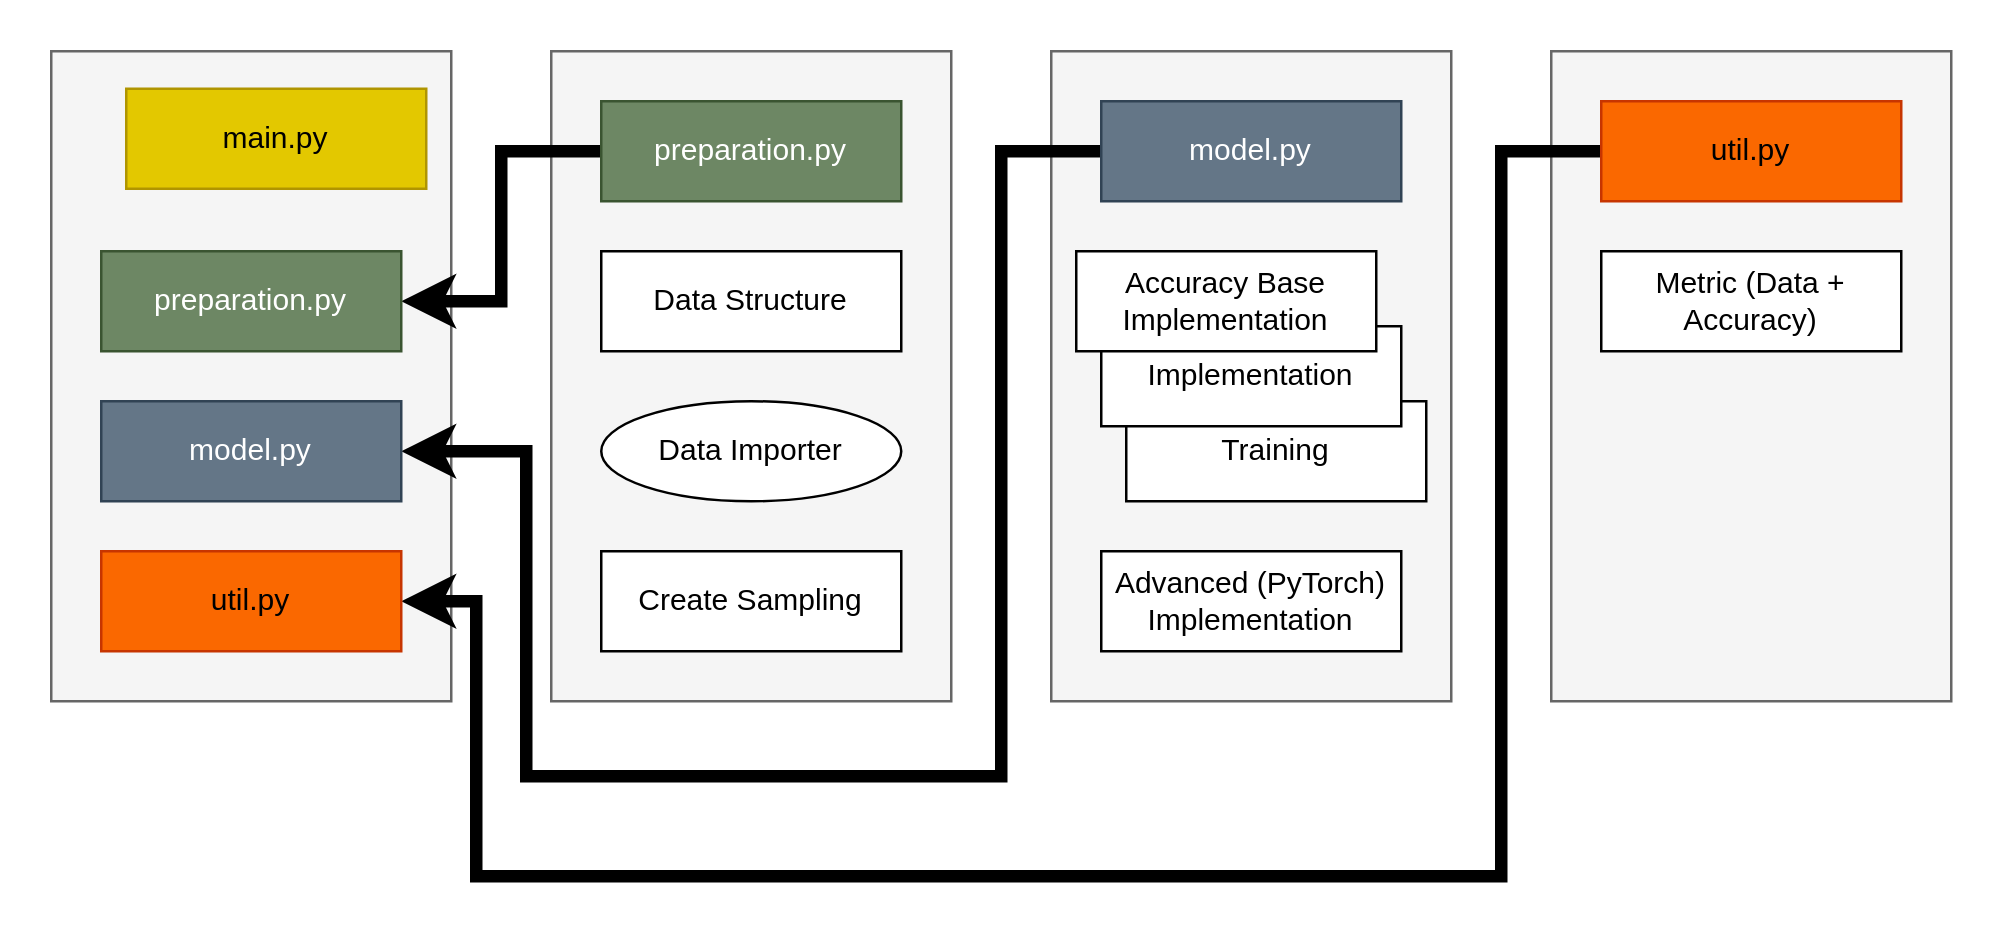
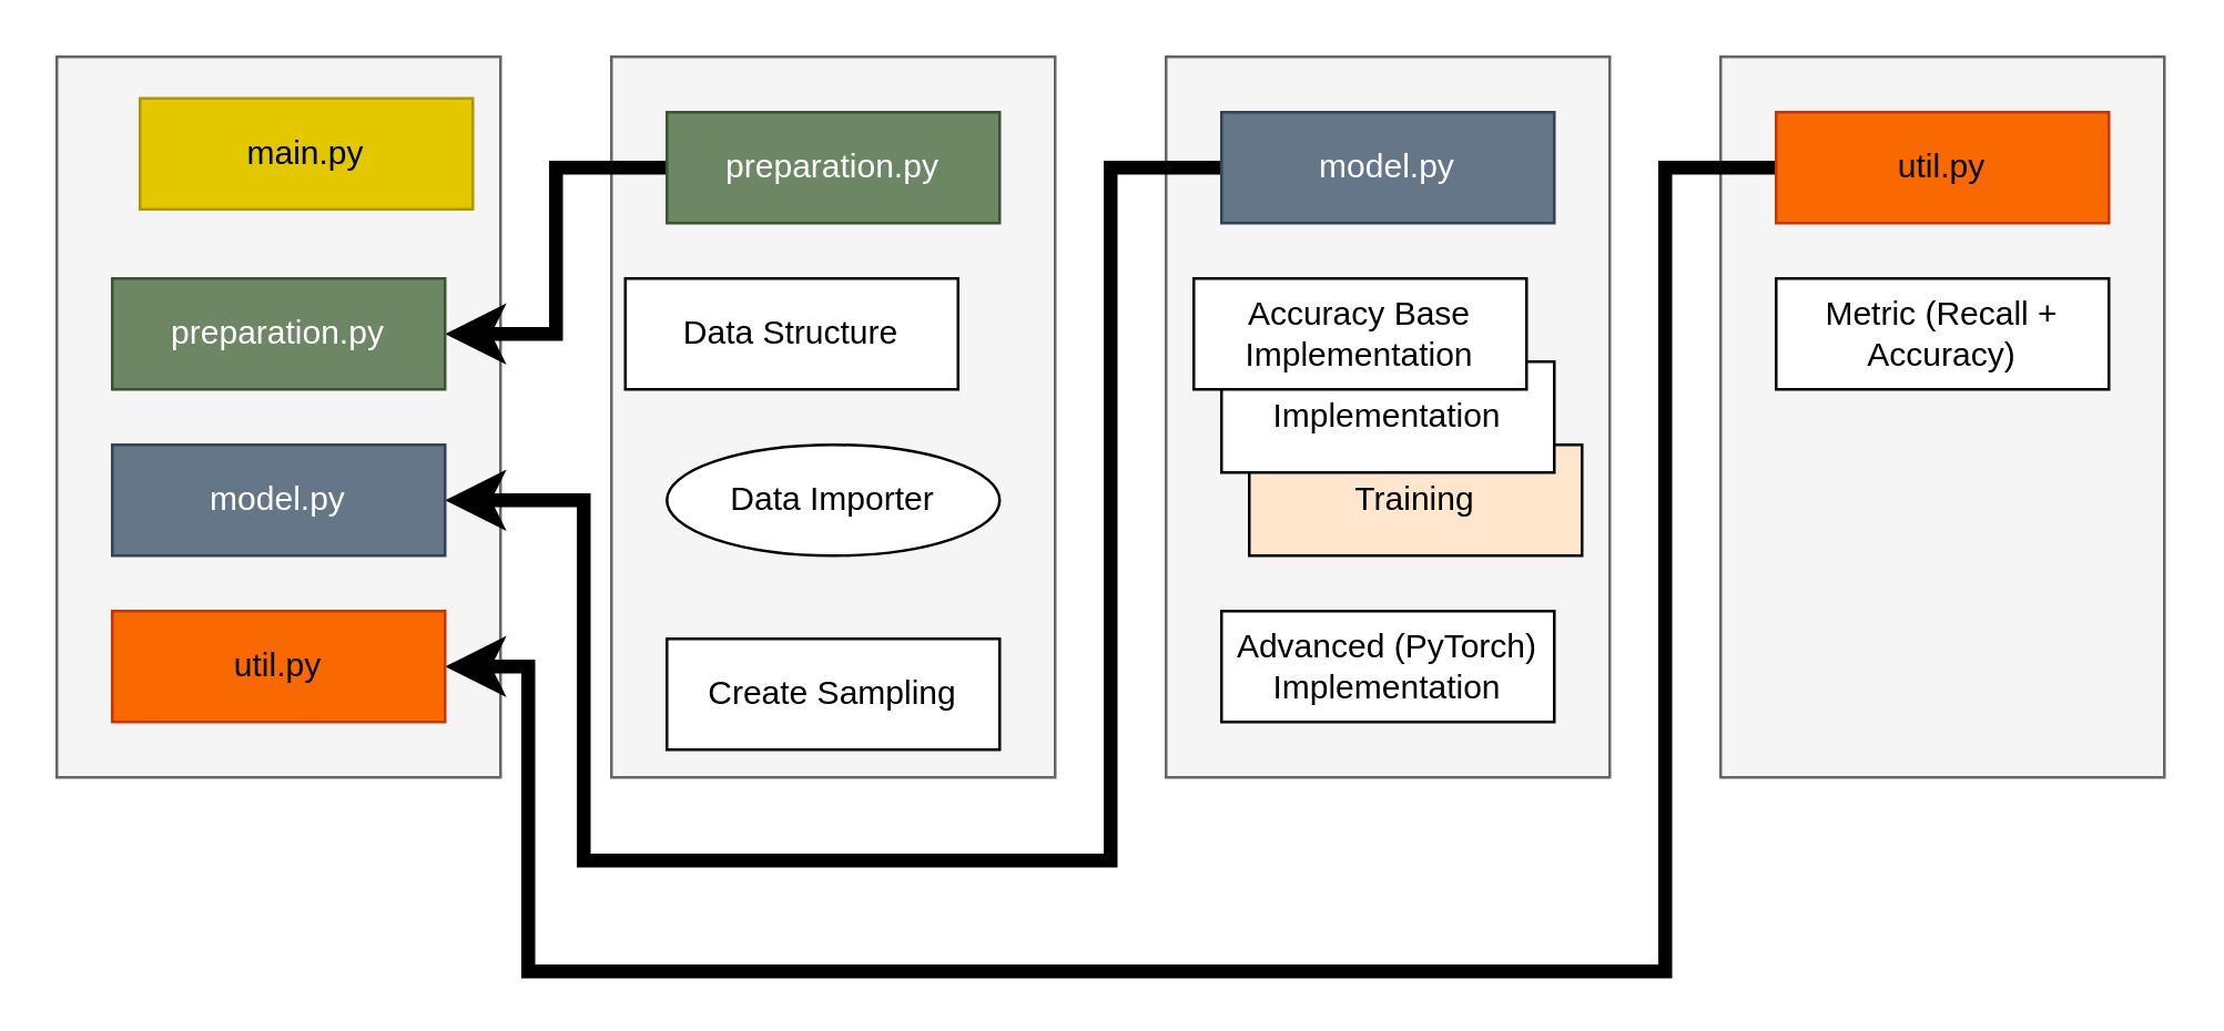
- <mxCell id="7" value="Data Structure" style="rounded=0;whiteSpace=wrap;html=1;" vertex="1" parent="1"><mxGeometry x="240" y="100" width="120" height="40" as="geometry" /></mxCell>
+ <mxCell id="7" value="Data Structure" style="rounded=0;whiteSpace=wrap;html=1;" vertex="1" parent="1"><mxGeometry x="225" y="100" width="120" height="40" as="geometry" /></mxCell>
- <mxCell id="9" value="Metric (Data + Accuracy)" style="rounded=0;whiteSpace=wrap;html=1;" vertex="1" parent="1"><mxGeometry x="640" y="100" width="120" height="40" as="geometry" /></mxCell>
+ <mxCell id="9" value="Metric (Recall + Accuracy)" style="rounded=0;whiteSpace=wrap;html=1;" vertex="1" parent="1"><mxGeometry x="640" y="100" width="120" height="40" as="geometry" /></mxCell>
- <mxCell id="3" value="Training" style="rounded=0;whiteSpace=wrap;html=1;" vertex="1" parent="1"><mxGeometry x="450" y="160" width="120" height="40" as="geometry" /></mxCell>
+ <mxCell id="3" value="Training" style="rounded=0;whiteSpace=wrap;html=1;fillColor=#ffe6cc;" vertex="1" parent="1"><mxGeometry x="450" y="160" width="120" height="40" as="geometry" /></mxCell>
- <mxCell id="10" value="Create Sampling" style="rounded=0;whiteSpace=wrap;html=1;" vertex="1" parent="1"><mxGeometry x="240" y="220" width="120" height="40" as="geometry" /></mxCell>
+ <mxCell id="10" value="Create Sampling" style="rounded=0;whiteSpace=wrap;html=1;" vertex="1" parent="1"><mxGeometry x="240" y="230" width="120" height="40" as="geometry" /></mxCell>
